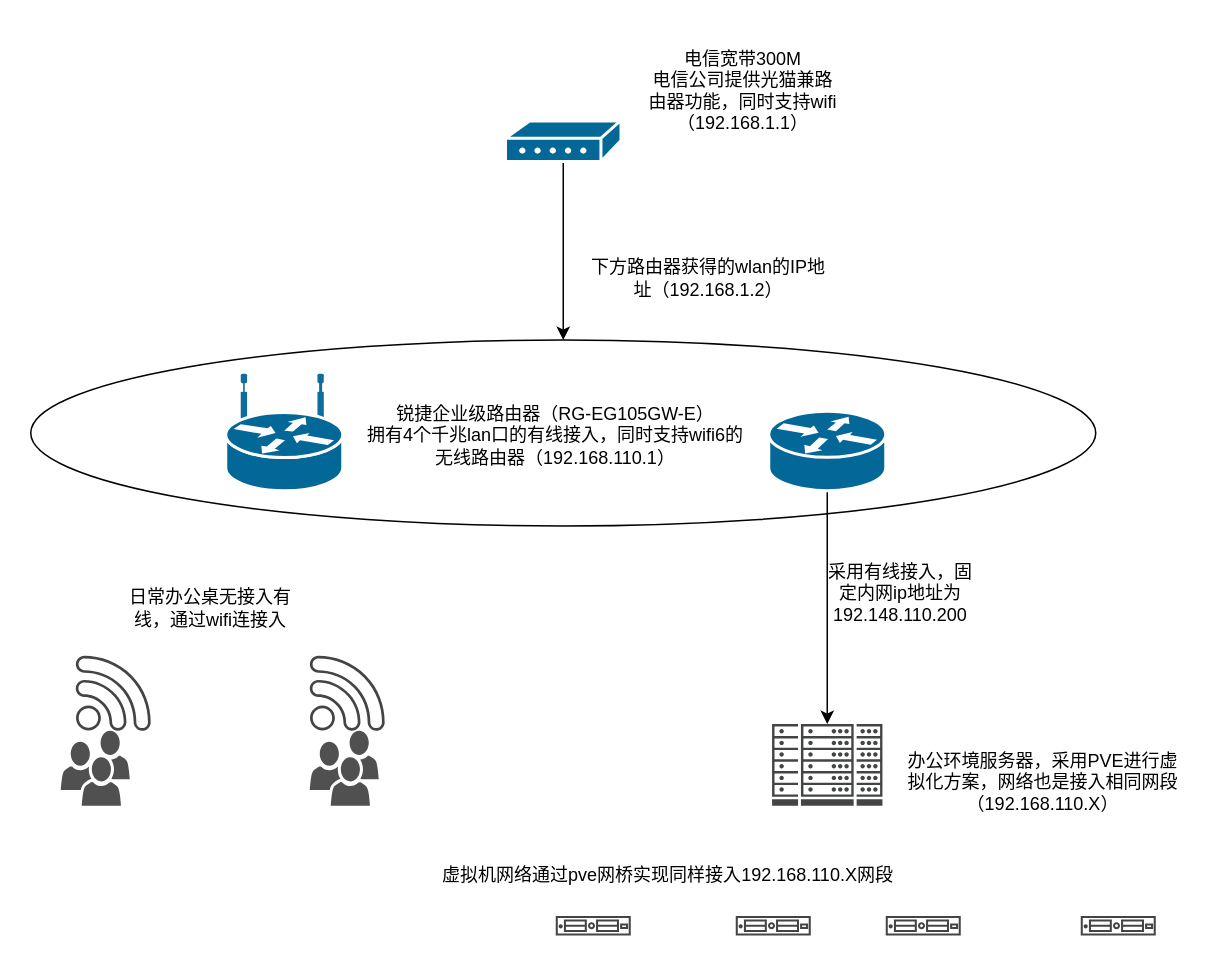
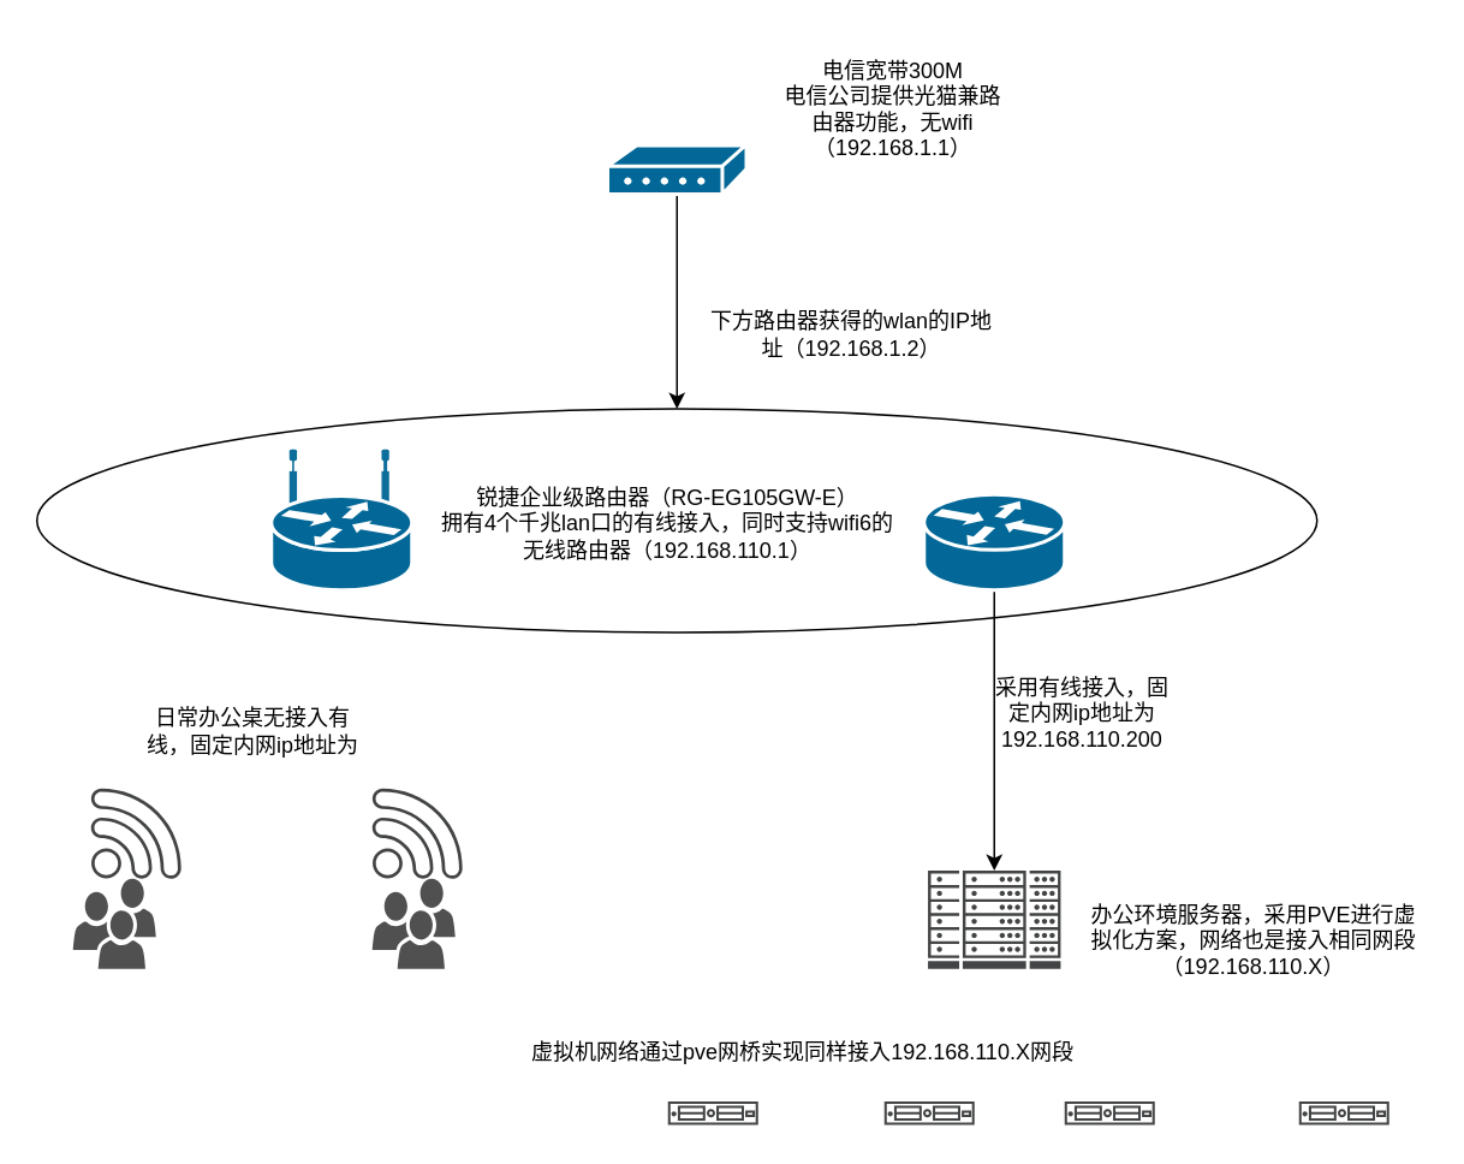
- <mxCell id="17" value="电信宽带300M&lt;div&gt;电信公司提供光猫兼路由器功能，同时支持wifi（192.168.1.1）&lt;br&gt;&lt;/div&gt;" style="text;strokeColor=none;align=center;fillColor=none;html=1;verticalAlign=middle;whiteSpace=wrap;rounded=0;" vertex="1" parent="1"><mxGeometry x="430" y="20" width="130" height="80" as="geometry" /></mxCell>
+ <mxCell id="17" value="电信宽带300M&lt;div&gt;电信公司提供光猫兼路由器功能，无wifi（192.168.1.1）&lt;br&gt;&lt;/div&gt;" style="text;strokeColor=none;align=center;fillColor=none;html=1;verticalAlign=middle;whiteSpace=wrap;rounded=0;" vertex="1" parent="1"><mxGeometry x="430" y="20" width="130" height="80" as="geometry" /></mxCell>
- <mxCell id="23" value="采用有线接入，固定内网ip地址为192.148.110.200" style="text;strokeColor=none;align=center;fillColor=none;html=1;verticalAlign=middle;whiteSpace=wrap;rounded=0;" vertex="1" parent="1"><mxGeometry x="550" y="360" width="100" height="70" as="geometry" /></mxCell>
+ <mxCell id="23" value="采用有线接入，固定内网ip地址为192.168.110.200" style="text;strokeColor=none;align=center;fillColor=none;html=1;verticalAlign=middle;whiteSpace=wrap;rounded=0;" vertex="1" parent="1"><mxGeometry x="550" y="360" width="100" height="70" as="geometry" /></mxCell>
- <mxCell id="20" value="日常办公桌无接入有线，通过wifi连接入" style="text;strokeColor=none;align=center;fillColor=none;html=1;verticalAlign=middle;whiteSpace=wrap;rounded=0;" vertex="1" parent="1"><mxGeometry x="80" y="380" width="120" height="50" as="geometry" /></mxCell>
+ <mxCell id="20" value="日常办公桌无接入有线，固定内网ip地址为" style="text;strokeColor=none;align=center;fillColor=none;html=1;verticalAlign=middle;whiteSpace=wrap;rounded=0;" vertex="1" parent="1"><mxGeometry x="80" y="380" width="120" height="50" as="geometry" /></mxCell>
